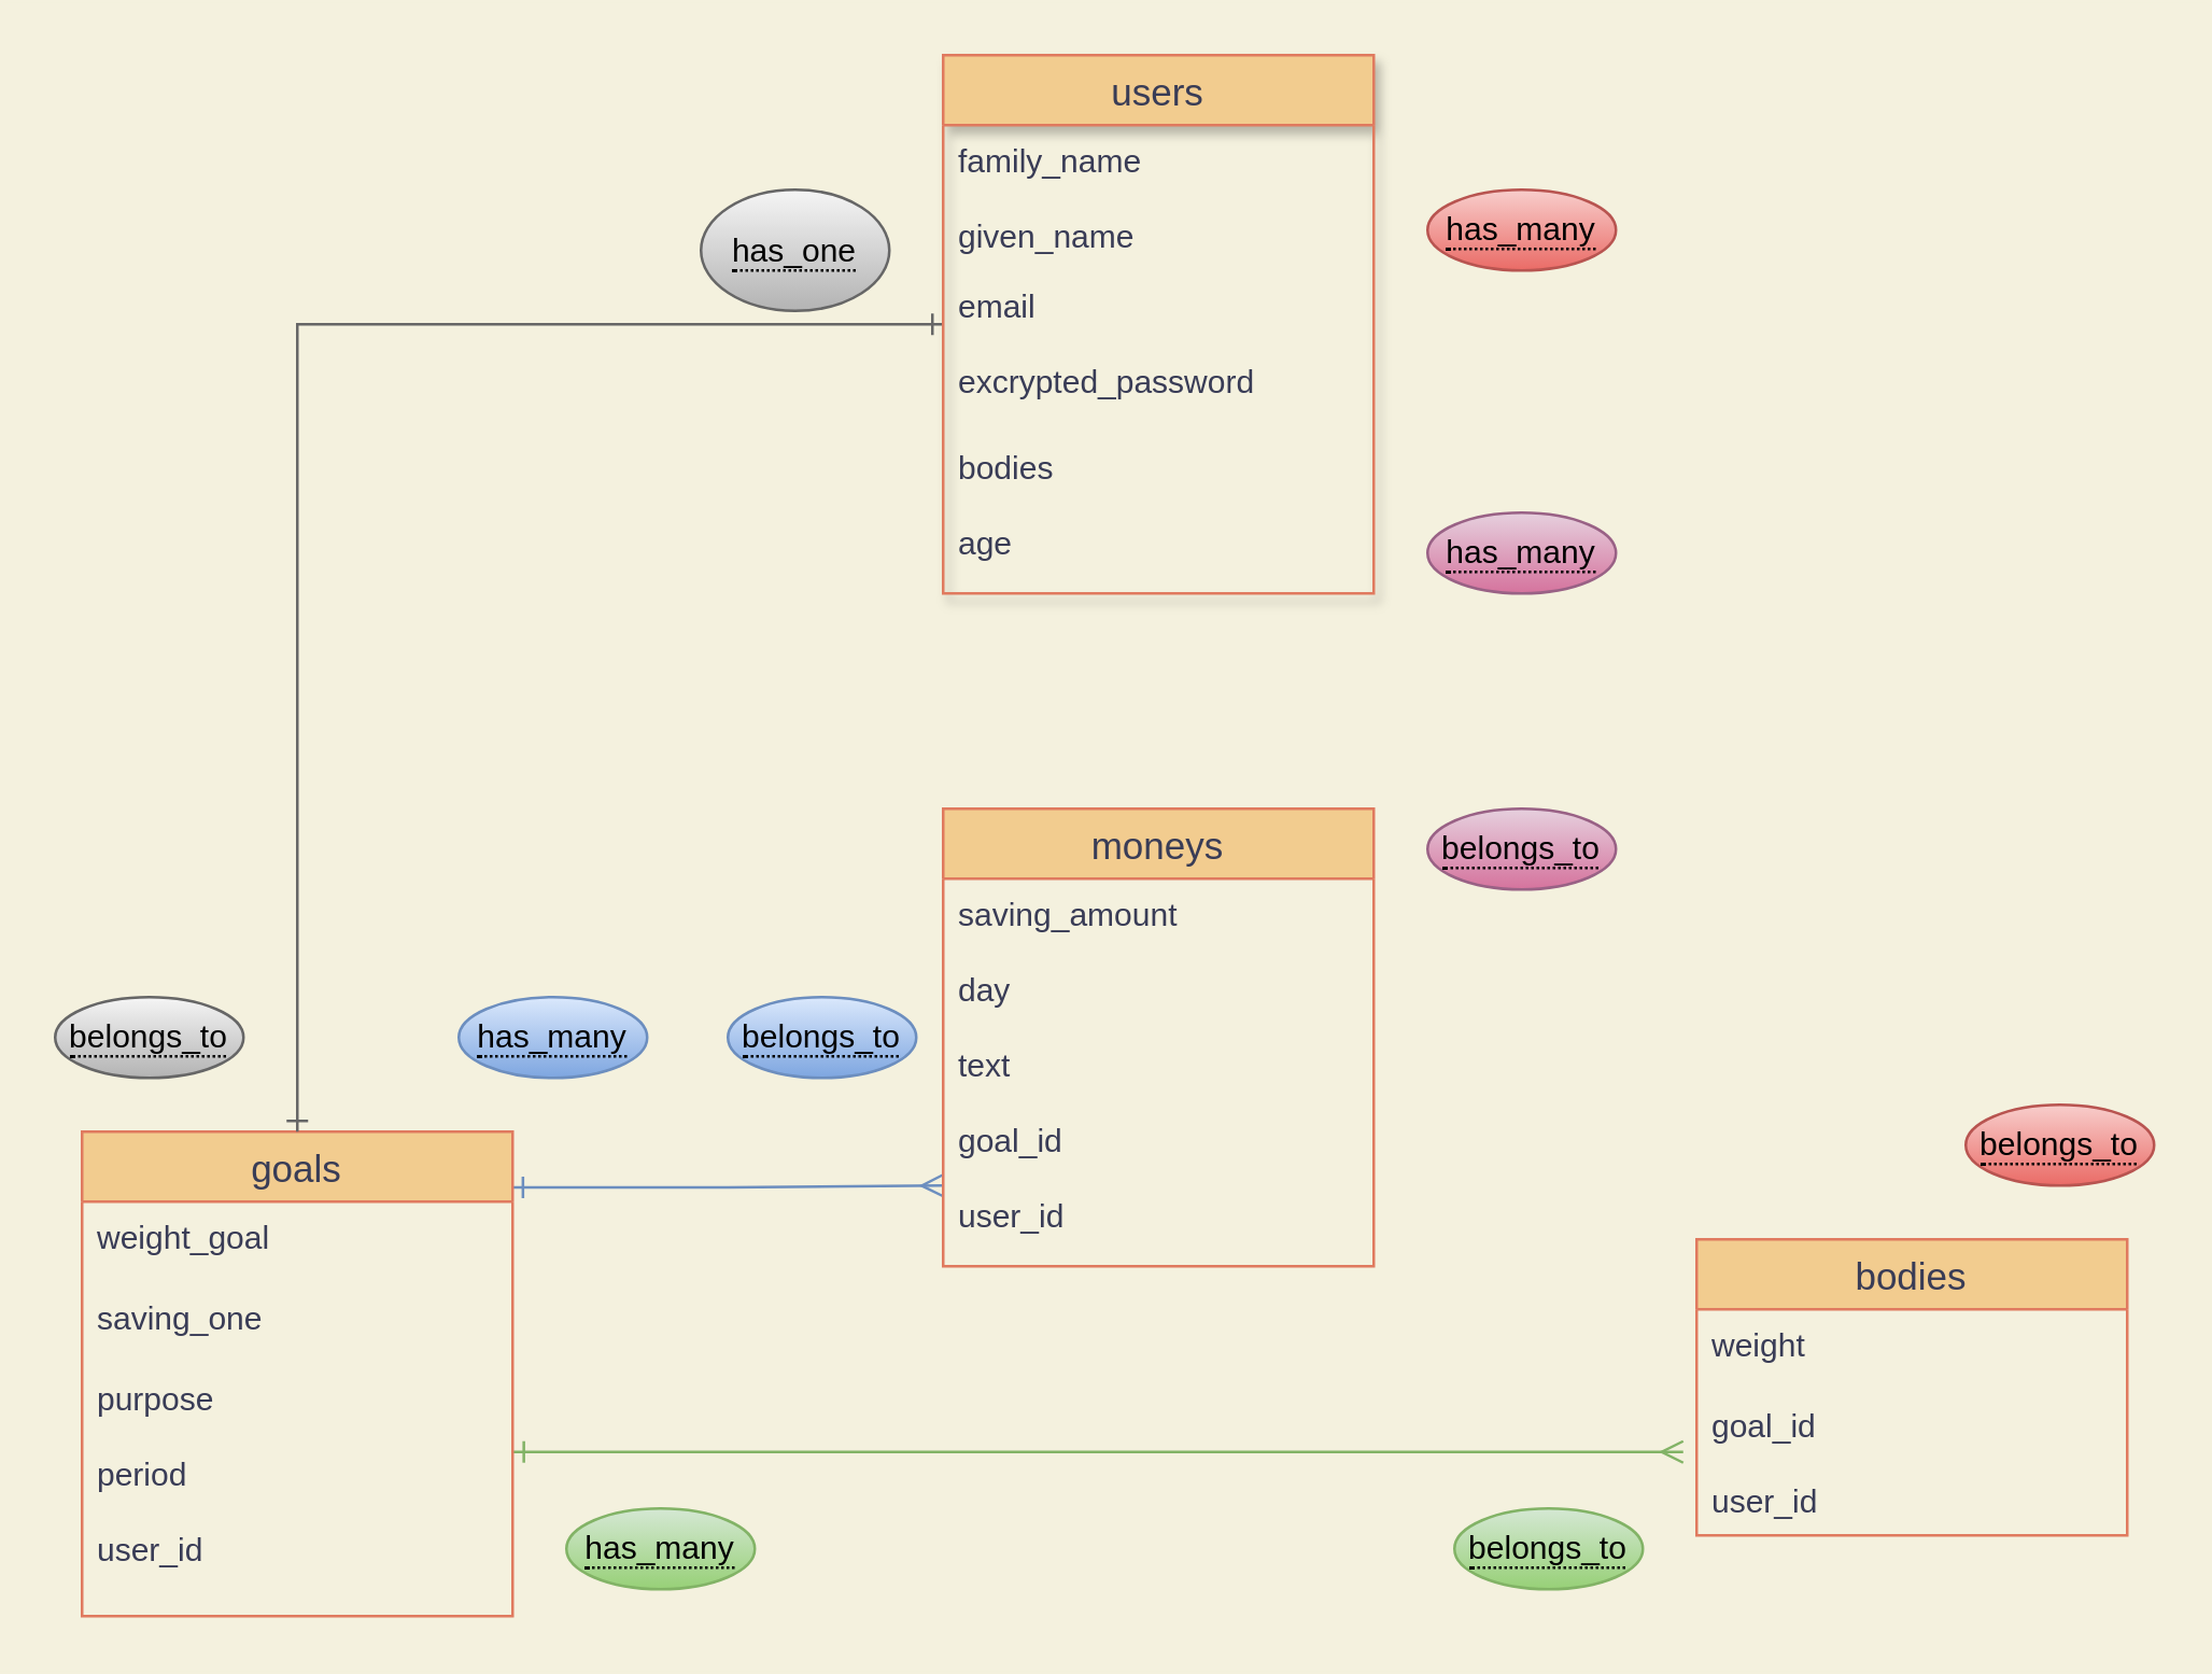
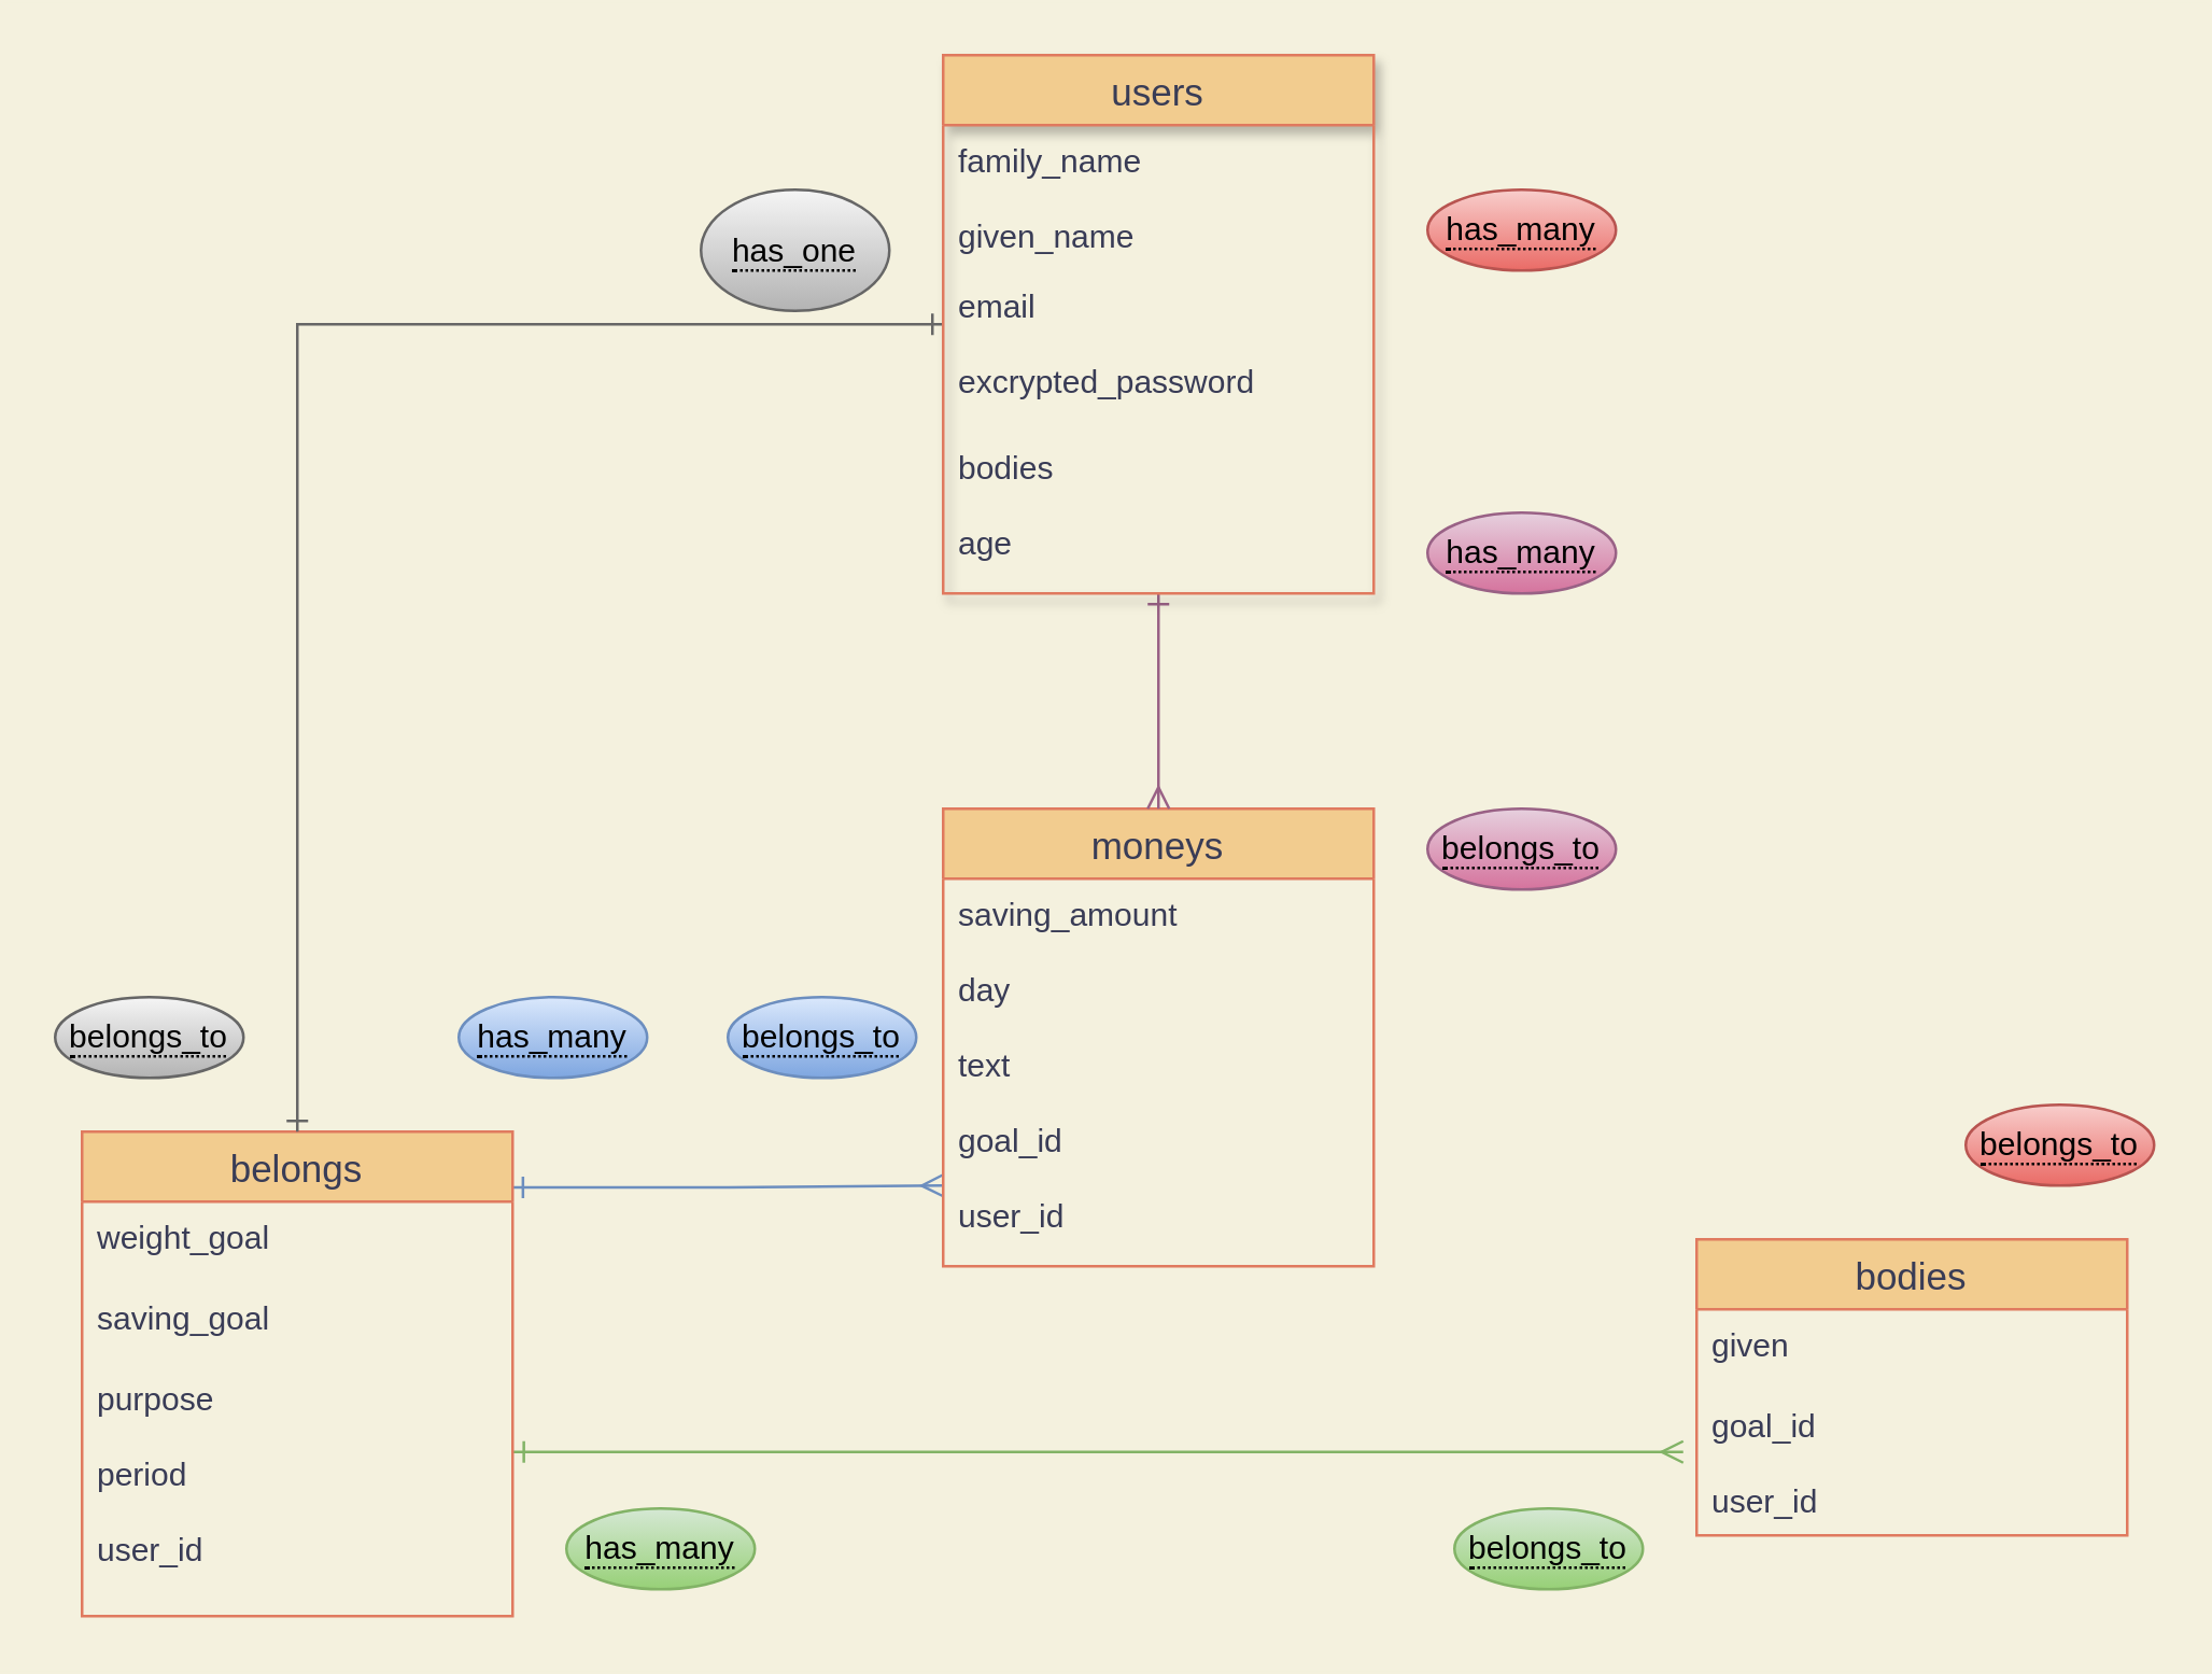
+ <mxCell id="15" style="edgeStyle=orthogonalEdgeStyle;rounded=0;orthogonalLoop=1;jettySize=auto;html=1;entryX=0.5;entryY=0;entryDx=0;entryDy=0;startArrow=ERone;startFill=0;endArrow=ERmany;endFill=0;strokeColor=#996185;fillColor=#e6d0de;labelBackgroundColor=#F4F1DE;fontColor=#393C56;gradientColor=#d5739d;" edge="1" parent="1" source="16" target="8"><mxGeometry relative="1" as="geometry" /></mxCell>
- <mxCell id="4" value="goals" style="swimlane;fontStyle=0;childLayout=stackLayout;horizontal=1;startSize=26;horizontalStack=0;resizeParent=1;resizeParentMax=0;resizeLast=0;collapsible=1;marginBottom=0;align=center;fontSize=14;fillColor=#F2CC8F;strokeColor=#E07A5F;fontColor=#393C56;" vertex="1" parent="1"><mxGeometry x="30" y="420" width="160" height="180" as="geometry"><mxRectangle x="110" y="130" width="50" height="26" as="alternateBounds" /></mxGeometry></mxCell>
+ <mxCell id="4" value="belongs" style="swimlane;fontStyle=0;childLayout=stackLayout;horizontal=1;startSize=26;horizontalStack=0;resizeParent=1;resizeParentMax=0;resizeLast=0;collapsible=1;marginBottom=0;align=center;fontSize=14;fillColor=#F2CC8F;strokeColor=#E07A5F;fontColor=#393C56;" vertex="1" parent="1"><mxGeometry x="30" y="420" width="160" height="180" as="geometry"><mxRectangle x="110" y="130" width="50" height="26" as="alternateBounds" /></mxGeometry></mxCell>
- <mxCell id="6" value="saving_one" style="text;spacingLeft=4;spacingRight=4;overflow=hidden;rotatable=0;points=[[0,0.5],[1,0.5]];portConstraint=eastwest;fontSize=12;fillColor=none;fontColor=#393C56;" vertex="1" parent="4"><mxGeometry y="56" width="160" height="30" as="geometry" /></mxCell>
+ <mxCell id="6" value="saving_goal" style="text;spacingLeft=4;spacingRight=4;overflow=hidden;rotatable=0;points=[[0,0.5],[1,0.5]];portConstraint=eastwest;fontSize=12;fillColor=none;fontColor=#393C56;" vertex="1" parent="4"><mxGeometry y="56" width="160" height="30" as="geometry" /></mxCell>
- <mxCell id="12" value="weight" style="text;spacingLeft=4;spacingRight=4;overflow=hidden;rotatable=0;points=[[0,0.5],[1,0.5]];portConstraint=eastwest;fontSize=12;fillColor=none;fontColor=#393C56;" vertex="1" parent="11"><mxGeometry y="26" width="160" height="30" as="geometry" /></mxCell>
+ <mxCell id="12" value="given" style="text;spacingLeft=4;spacingRight=4;overflow=hidden;rotatable=0;points=[[0,0.5],[1,0.5]];portConstraint=eastwest;fontSize=12;fillColor=none;fontColor=#393C56;" vertex="1" parent="11"><mxGeometry y="26" width="160" height="30" as="geometry" /></mxCell>
